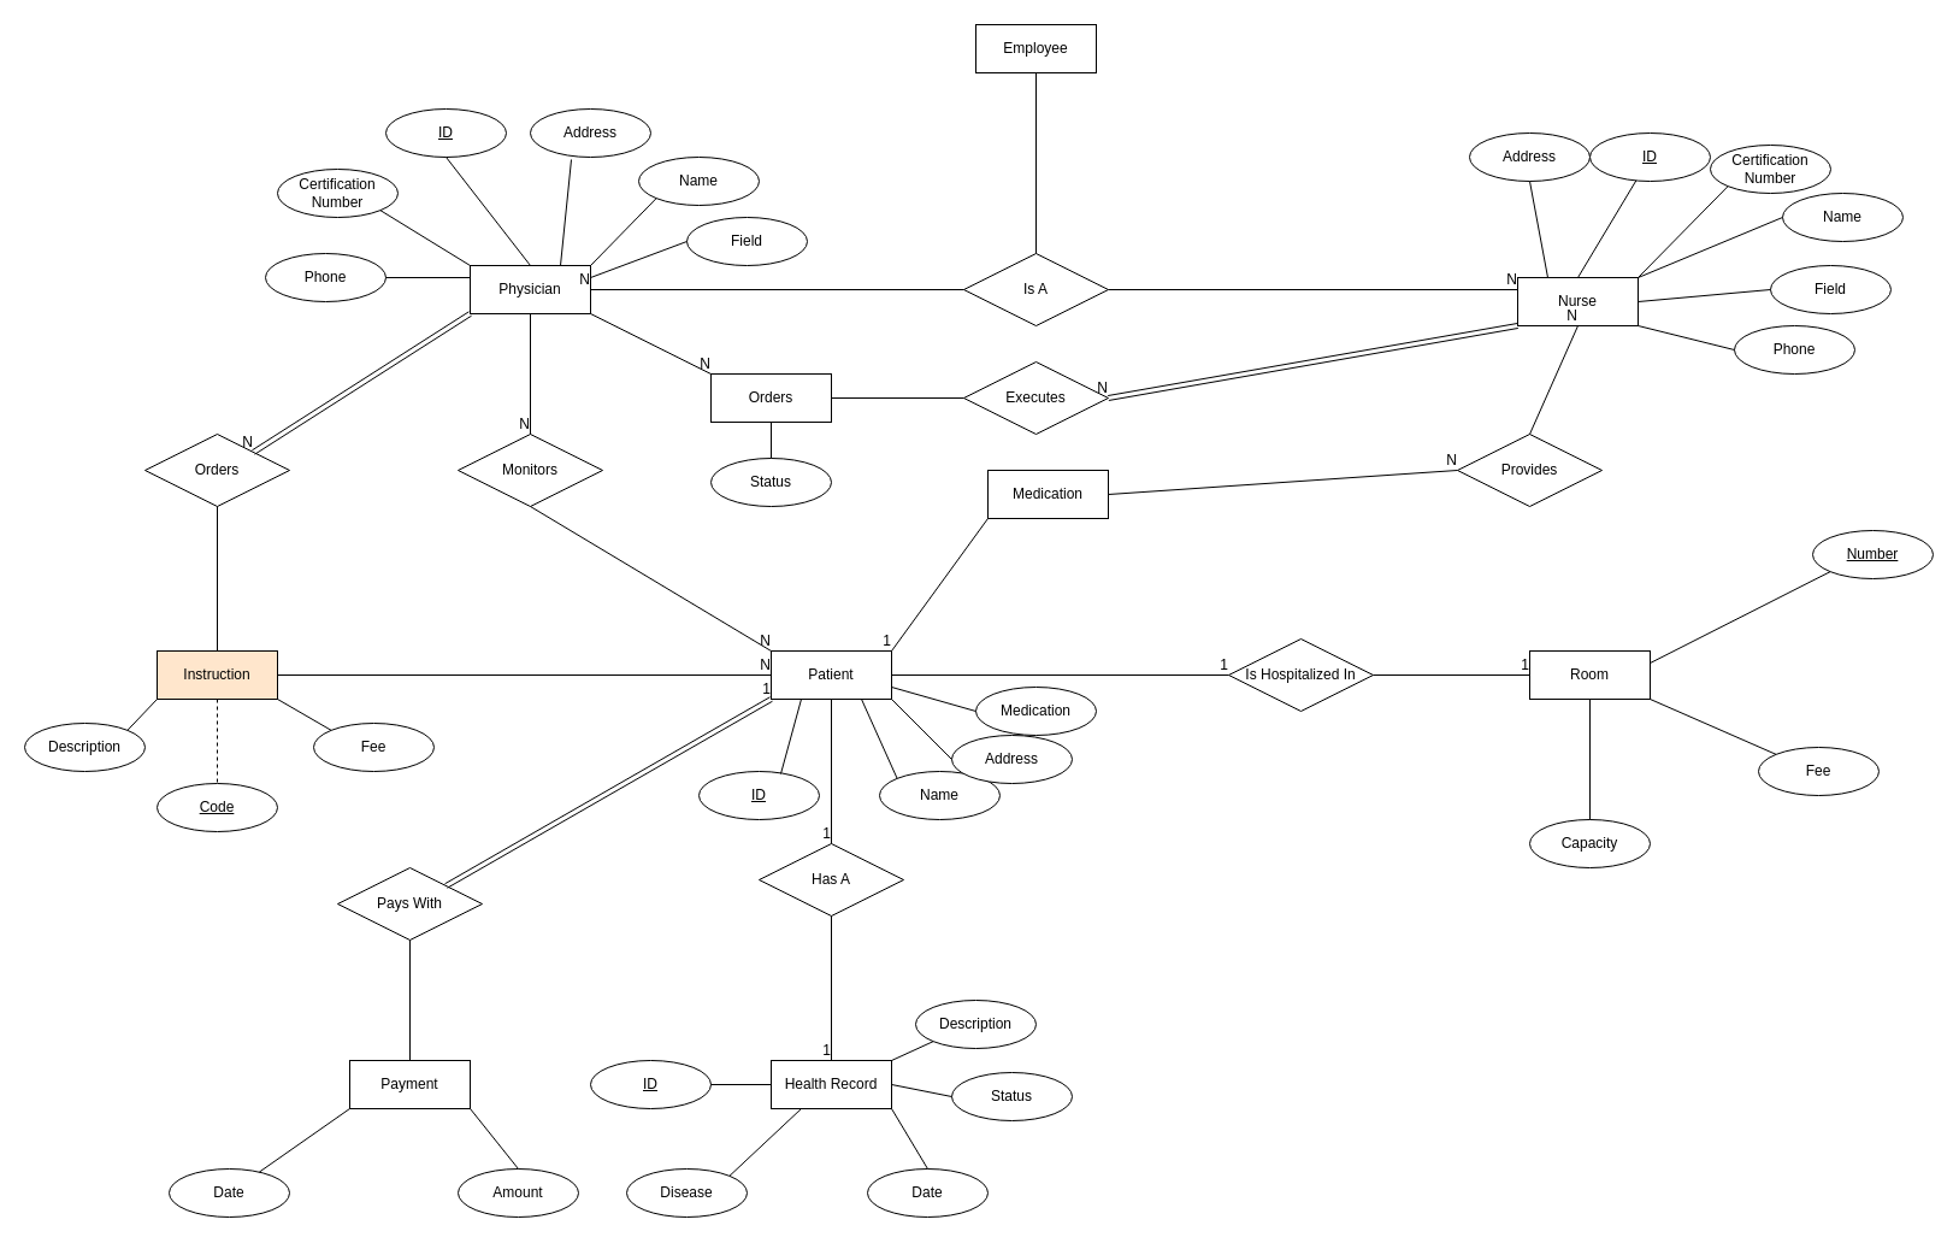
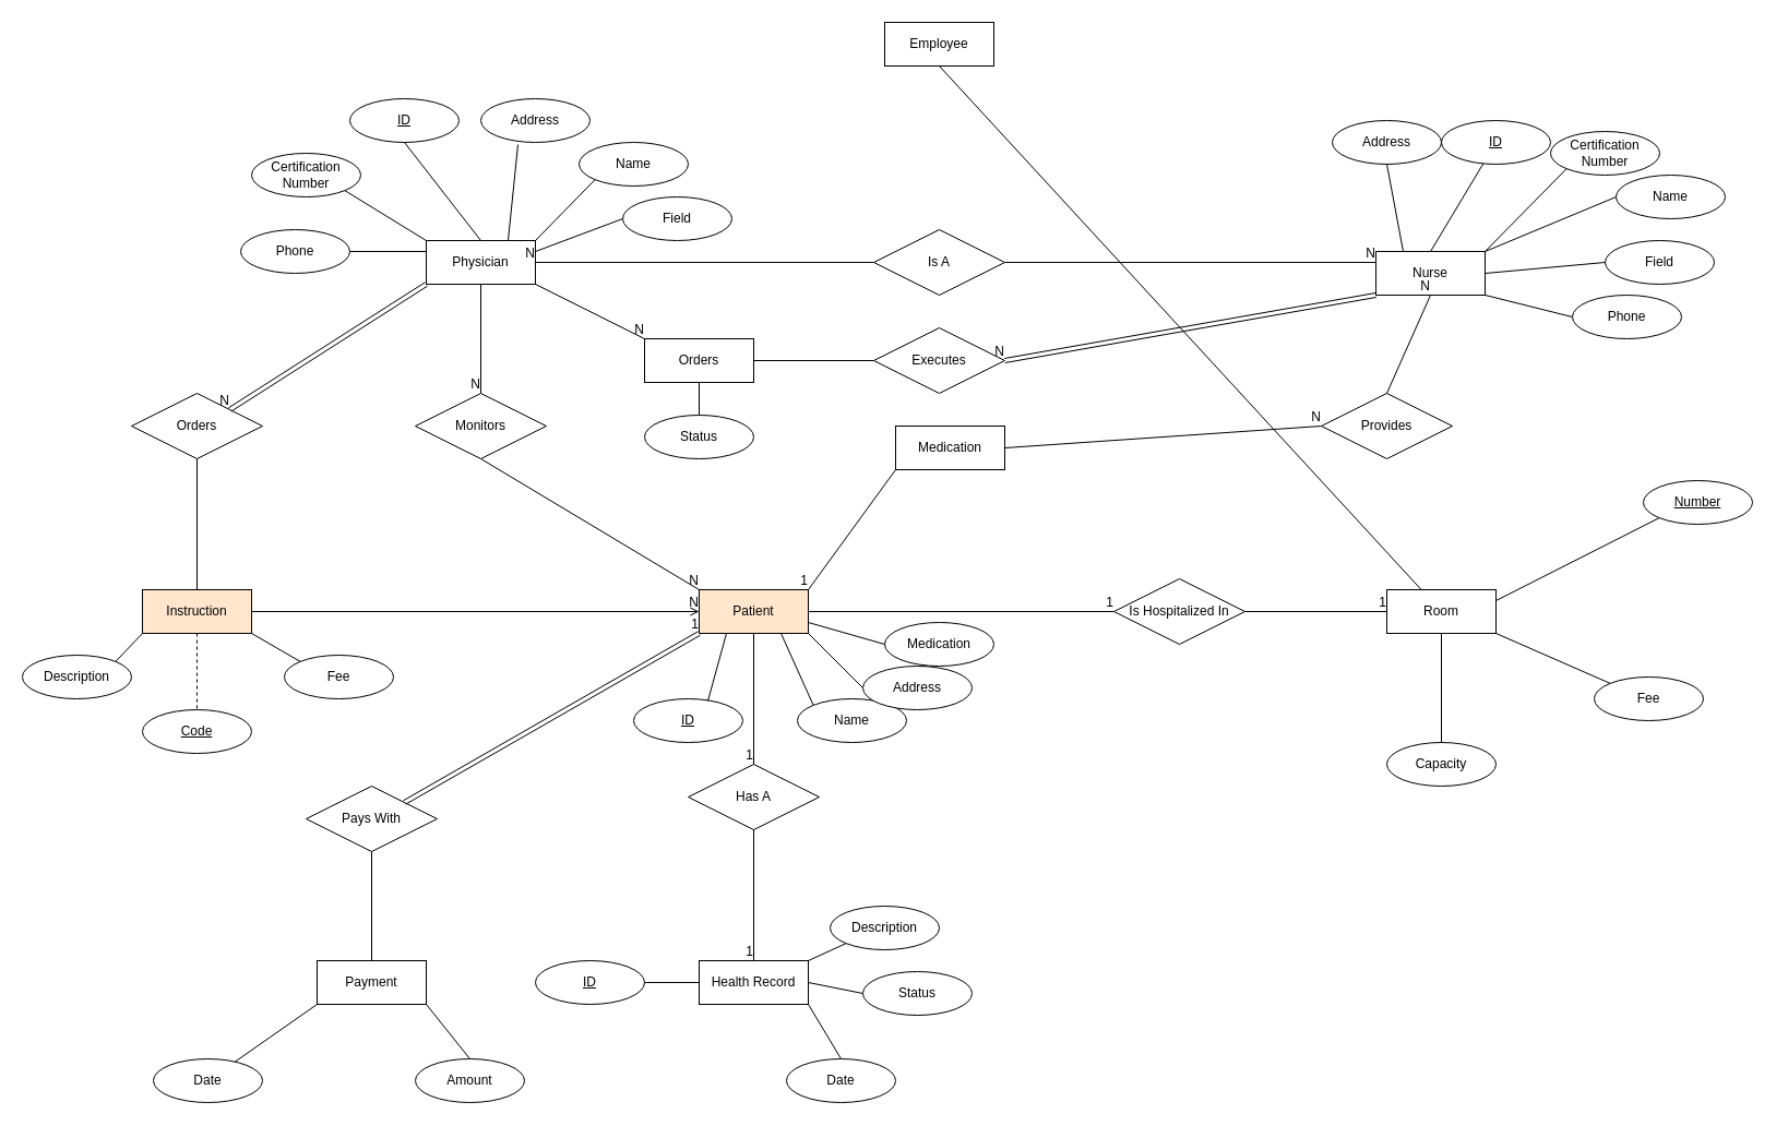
- <mxCell id="29" value="" style="endArrow=none;html=1;rounded=0;exitX=0.5;exitY=1;exitDx=0;exitDy=0;entryX=0.5;entryY=0;entryDx=0;entryDy=0;" edge="1" parent="1" source="2" target="5"><mxGeometry relative="1" as="geometry"><mxPoint x="570" y="510" as="sourcePoint" /><mxPoint x="730" y="510" as="targetPoint" /></mxGeometry></mxCell>
+ <mxCell id="29" value="" style="endArrow=none;html=1;rounded=0;exitX=0.5;exitY=1;exitDx=0;exitDy=0;" edge="1" parent="1" source="2" target="6"><mxGeometry relative="1" as="geometry"><mxPoint x="570" y="510" as="sourcePoint" /><mxPoint x="730" y="510" as="targetPoint" /></mxGeometry></mxCell>
- <mxCell id="51" value="" style="endArrow=none;html=1;rounded=0;exitX=1;exitY=0.5;exitDx=0;exitDy=0;entryX=0;entryY=0.5;entryDx=0;entryDy=0;" edge="1" parent="1" source="15" target="8"><mxGeometry relative="1" as="geometry"><mxPoint x="650" y="500" as="sourcePoint" /><mxPoint x="810" y="500" as="targetPoint" /></mxGeometry></mxCell>
+ <mxCell id="51" value="" style="endArrow=open;html=1;rounded=0;exitX=1;exitY=0.5;exitDx=0;exitDy=0;entryX=0;entryY=0.5;entryDx=0;entryDy=0;" edge="1" parent="1" source="15" target="8"><mxGeometry relative="1" as="geometry"><mxPoint x="650" y="500" as="sourcePoint" /><mxPoint x="810" y="500" as="targetPoint" /></mxGeometry></mxCell>
- <mxCell id="8" value="Patient" style="whiteSpace=wrap;html=1;align=center;" vertex="1" parent="1"><mxGeometry x="640" y="540" width="100" height="40" as="geometry" /></mxCell>
+ <mxCell id="8" value="Patient" style="whiteSpace=wrap;html=1;align=center;fillColor=#ffe6cc;" vertex="1" parent="1"><mxGeometry x="640" y="540" width="100" height="40" as="geometry" /></mxCell>
- <mxCell id="64" value="" style="endArrow=none;html=1;rounded=0;exitX=1;exitY=0;exitDx=0;exitDy=0;entryX=0.25;entryY=1;entryDx=0;entryDy=0;" edge="1" parent="1" source="57" target="11"><mxGeometry relative="1" as="geometry"><mxPoint x="910" y="1000" as="sourcePoint" /><mxPoint x="1070" y="1000" as="targetPoint" /></mxGeometry></mxCell>
- <mxCell id="57" value="Disease" style="ellipse;whiteSpace=wrap;html=1;align=center;" vertex="1" parent="1"><mxGeometry x="520" y="970" width="100" height="40" as="geometry" /></mxCell>
